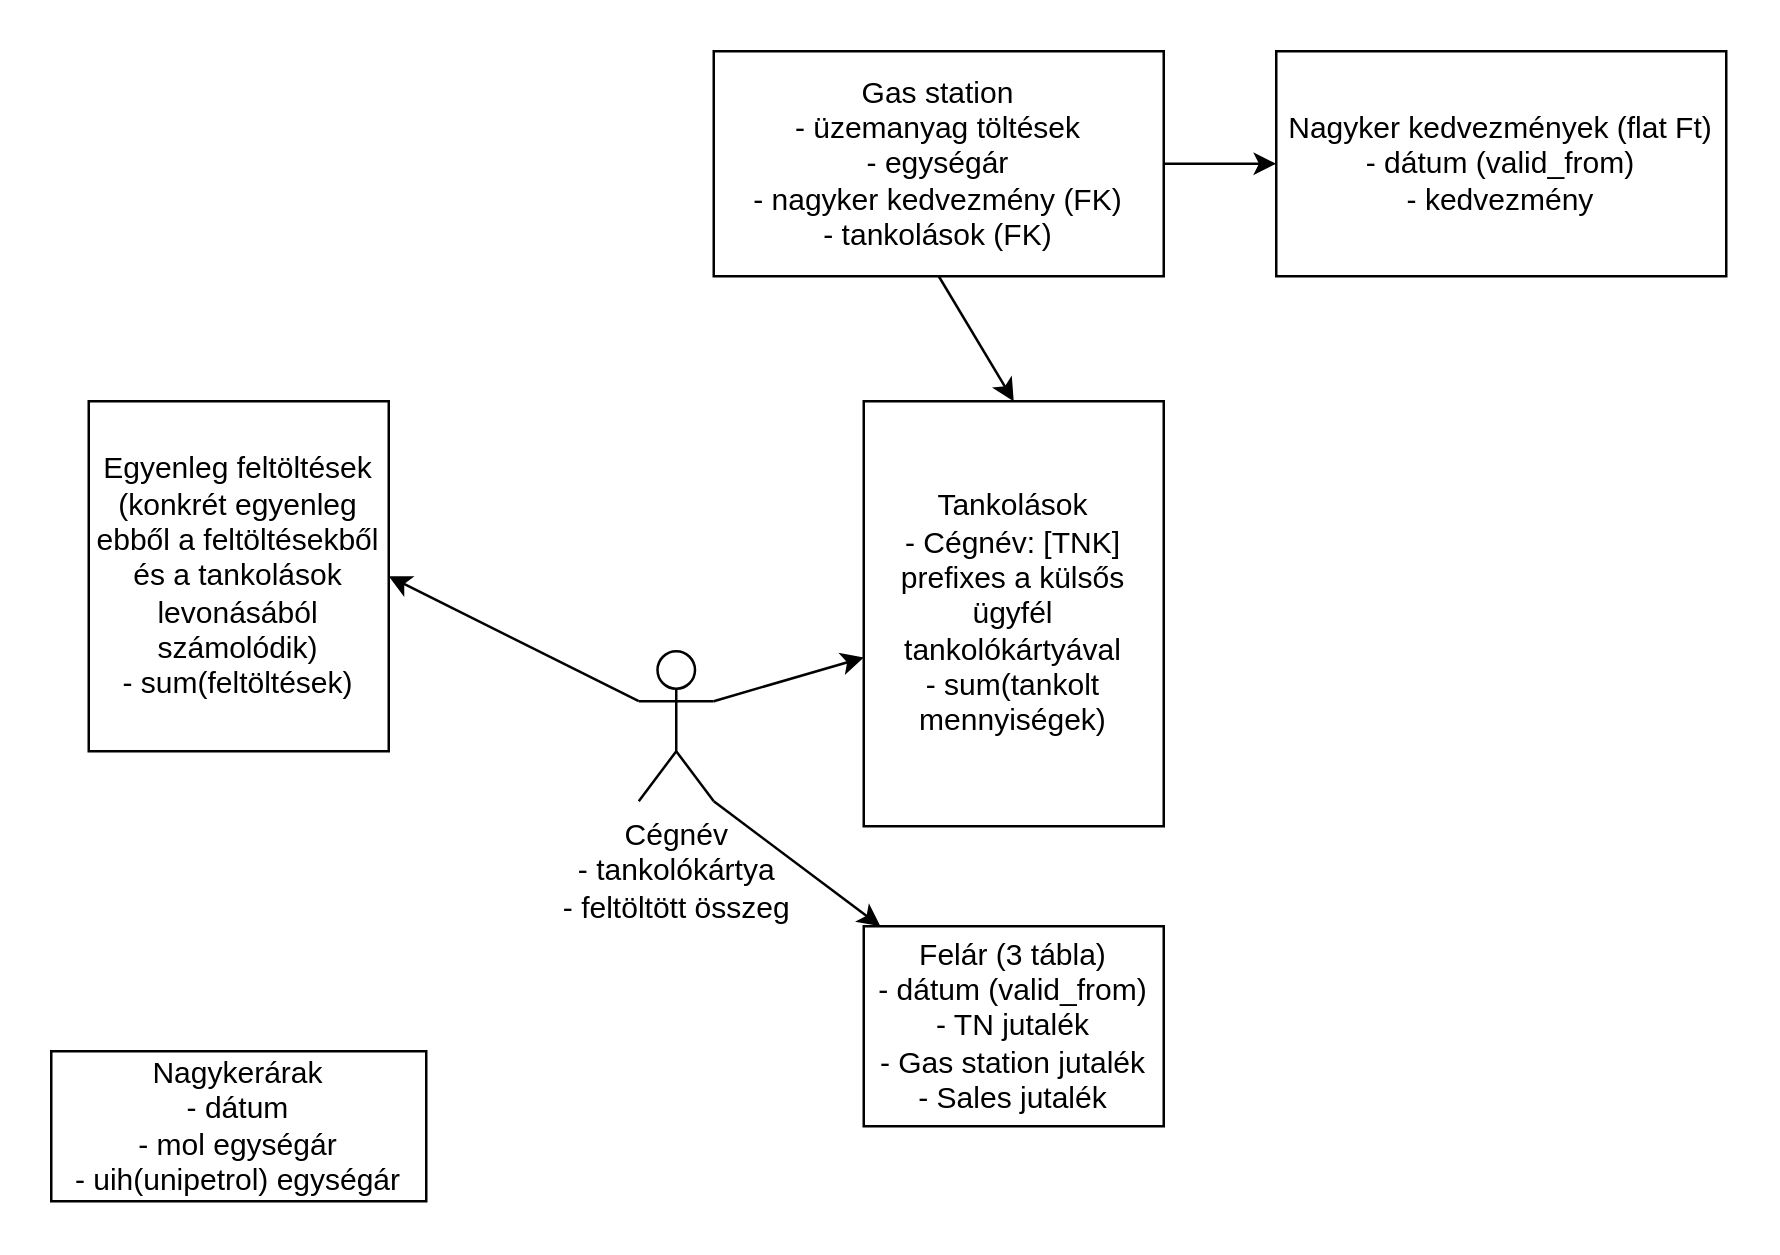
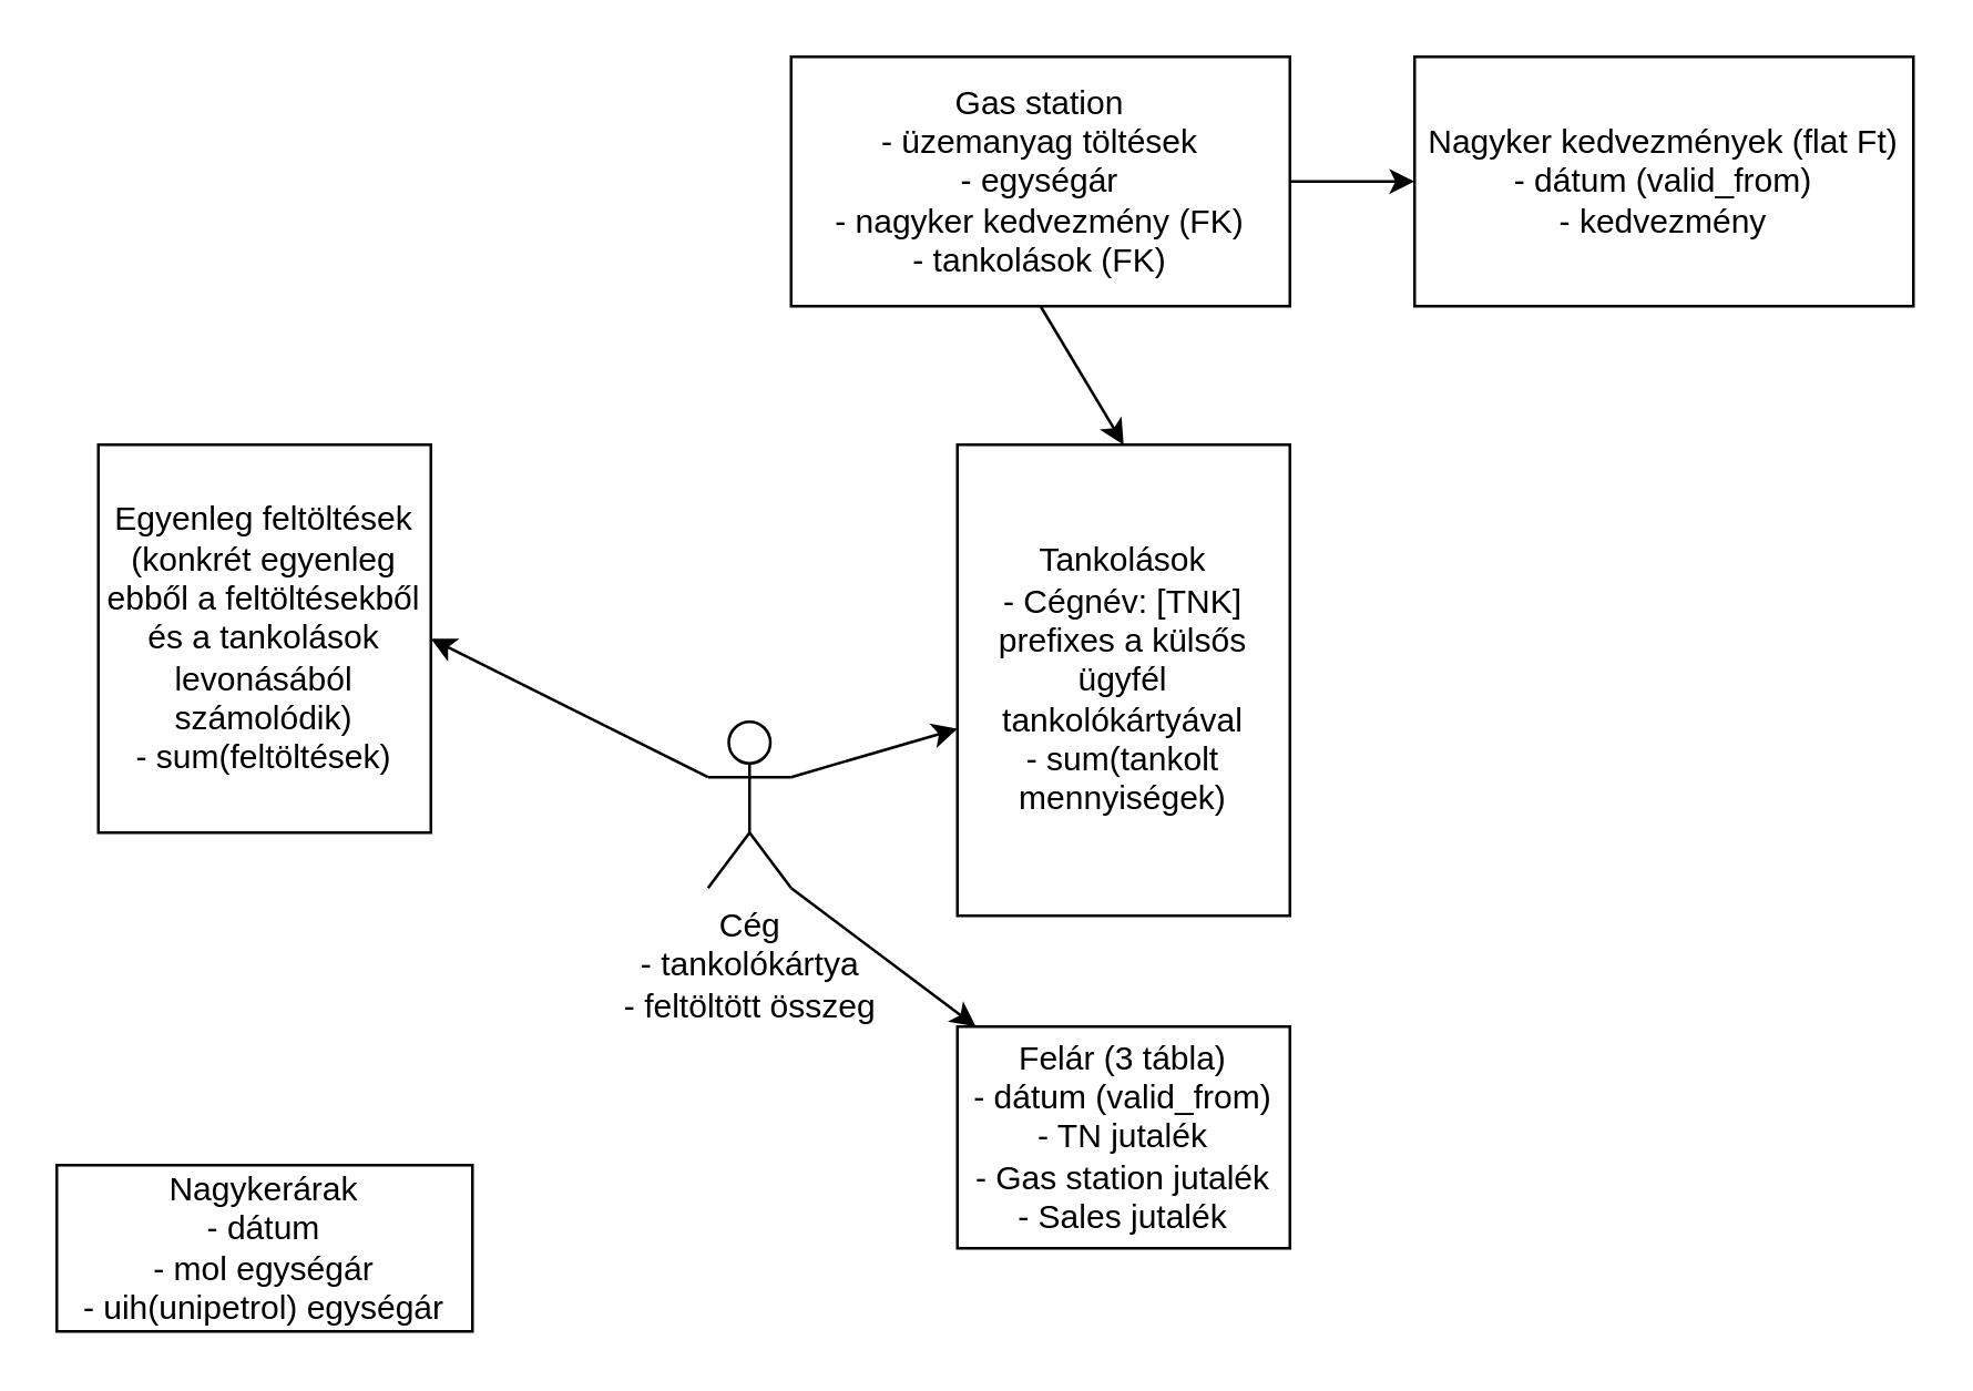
- <mxCell id="7" value="Cégnév&lt;br&gt;- tankolókártya&lt;br&gt;- feltöltött összeg" style="shape=umlActor;verticalLabelPosition=bottom;verticalAlign=top;html=1;outlineConnect=0;" vertex="1" parent="1"><mxGeometry x="255" y="260" width="30" height="60" as="geometry" /></mxCell>
+ <mxCell id="7" value="Cég&lt;br&gt;- tankolókártya&lt;br&gt;- feltöltött összeg" style="shape=umlActor;verticalLabelPosition=bottom;verticalAlign=top;html=1;outlineConnect=0;" vertex="1" parent="1"><mxGeometry x="255" y="260" width="30" height="60" as="geometry" /></mxCell>
